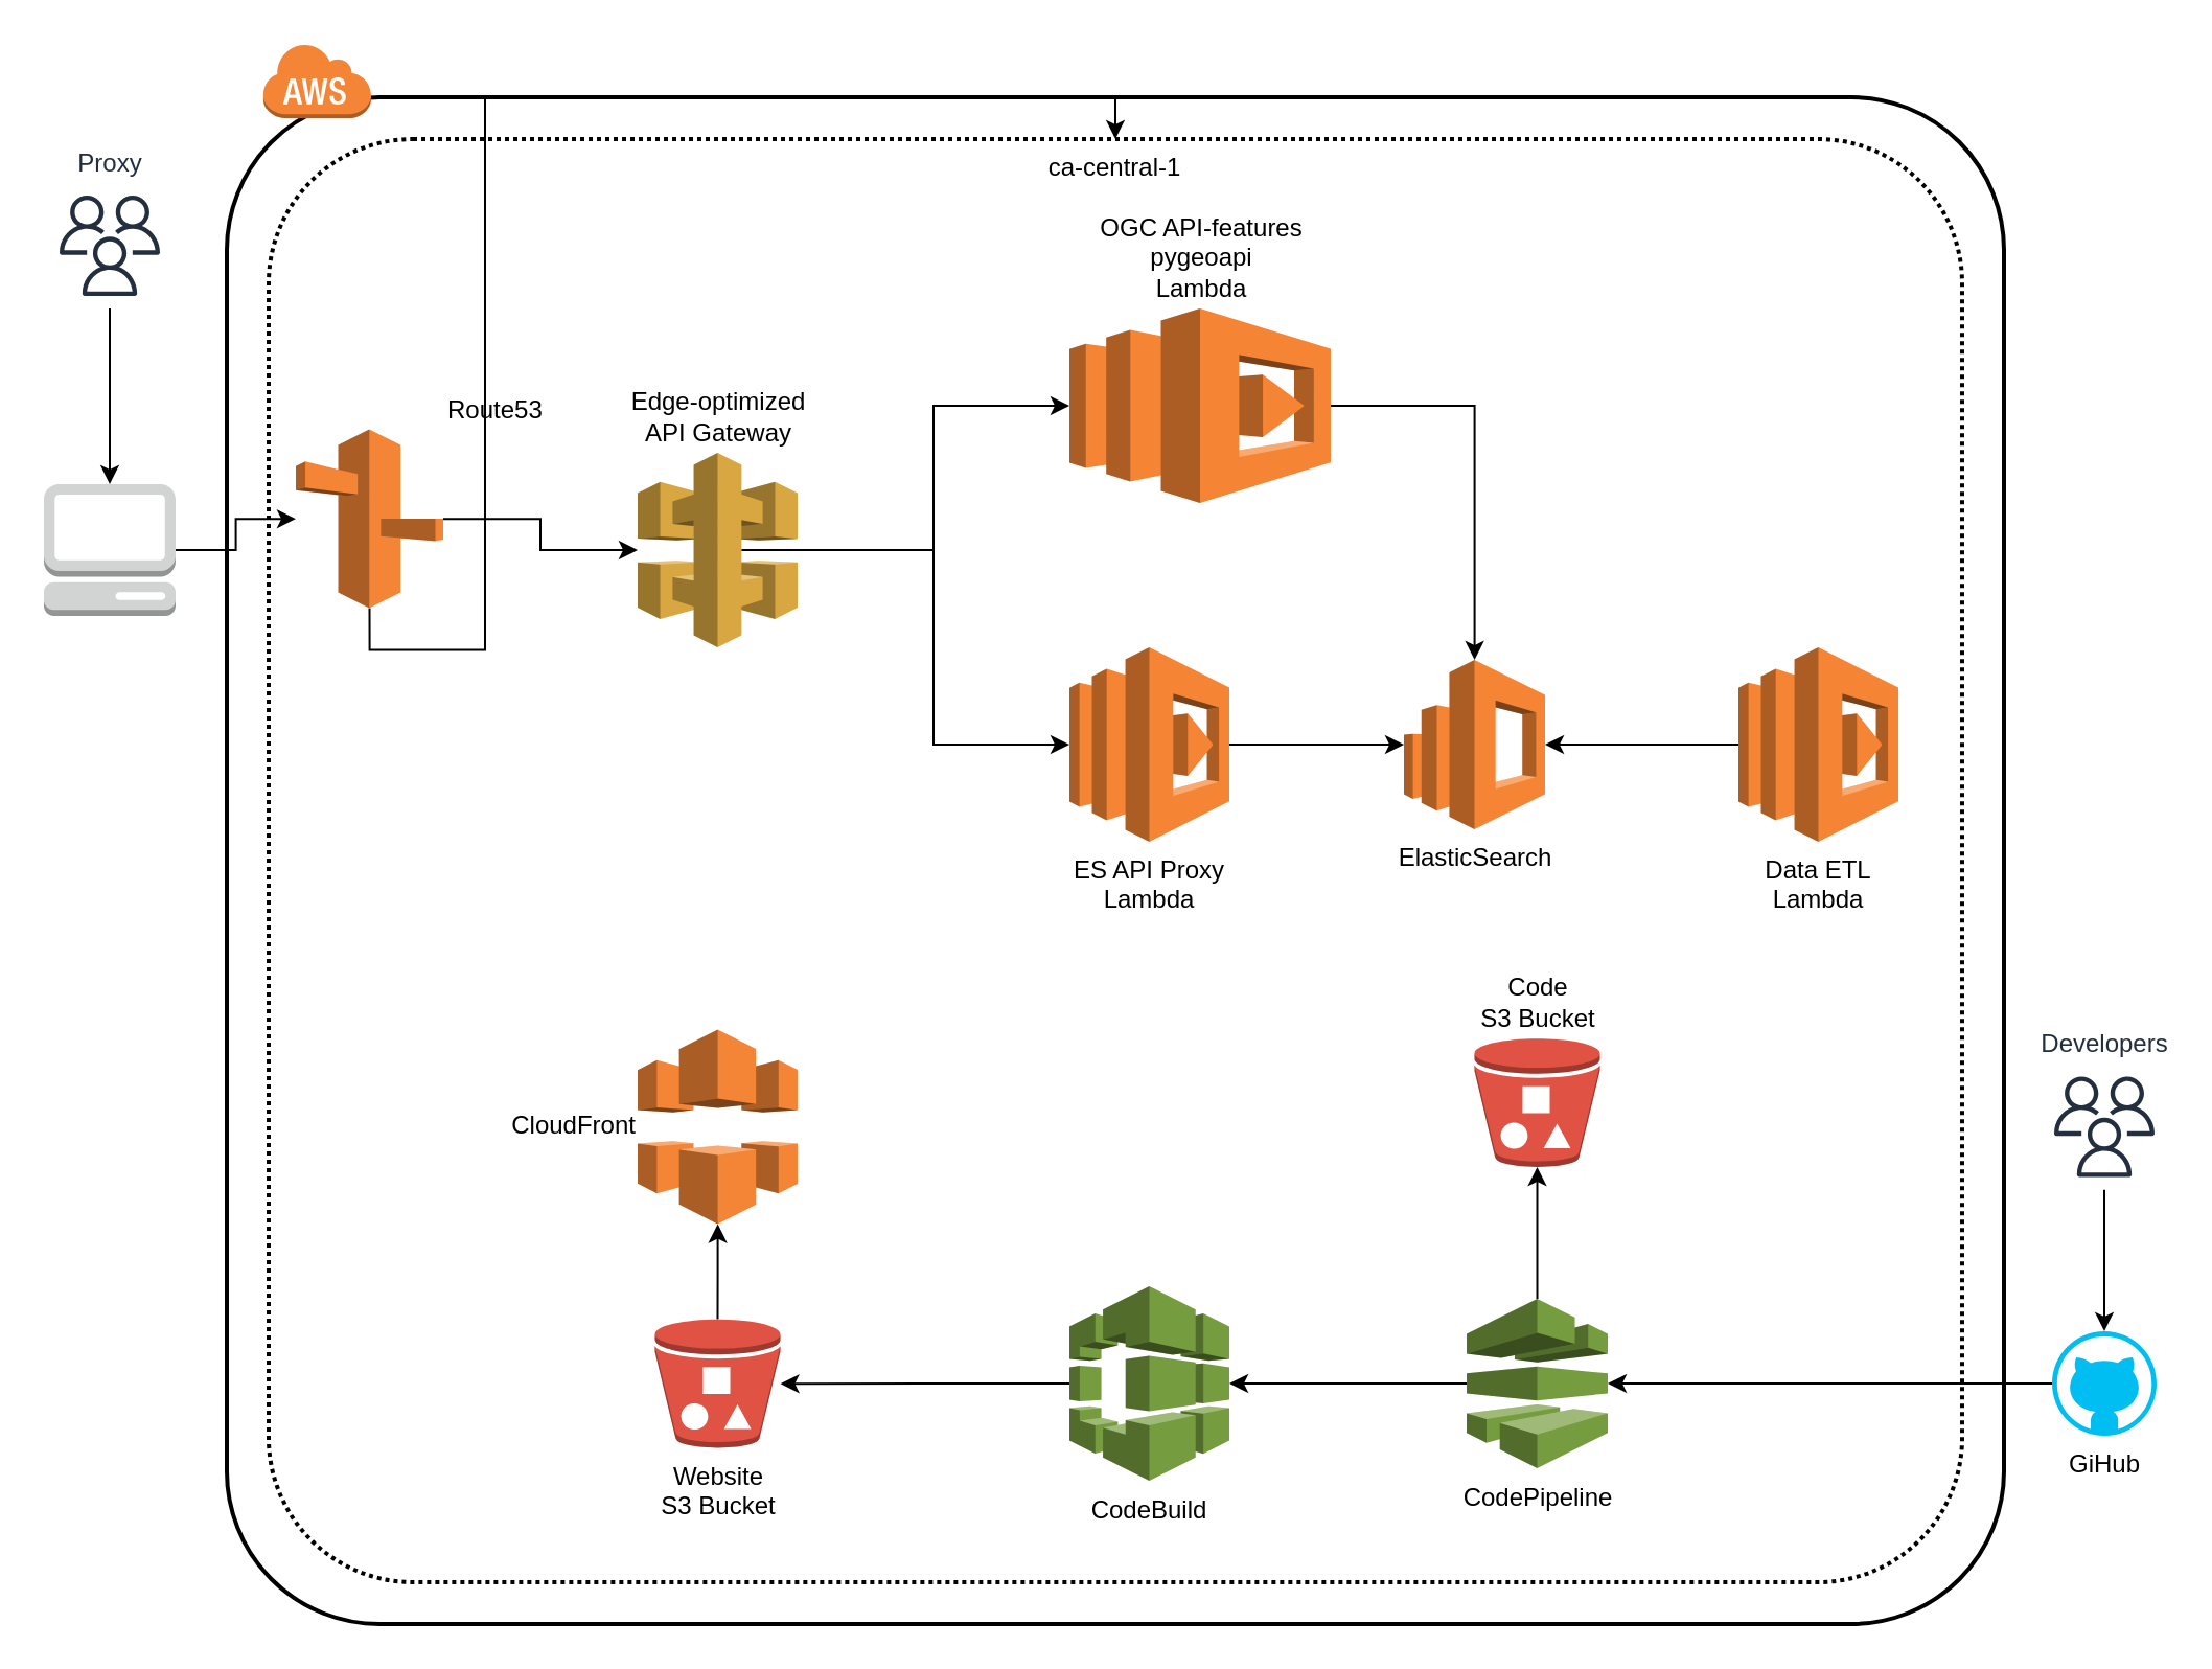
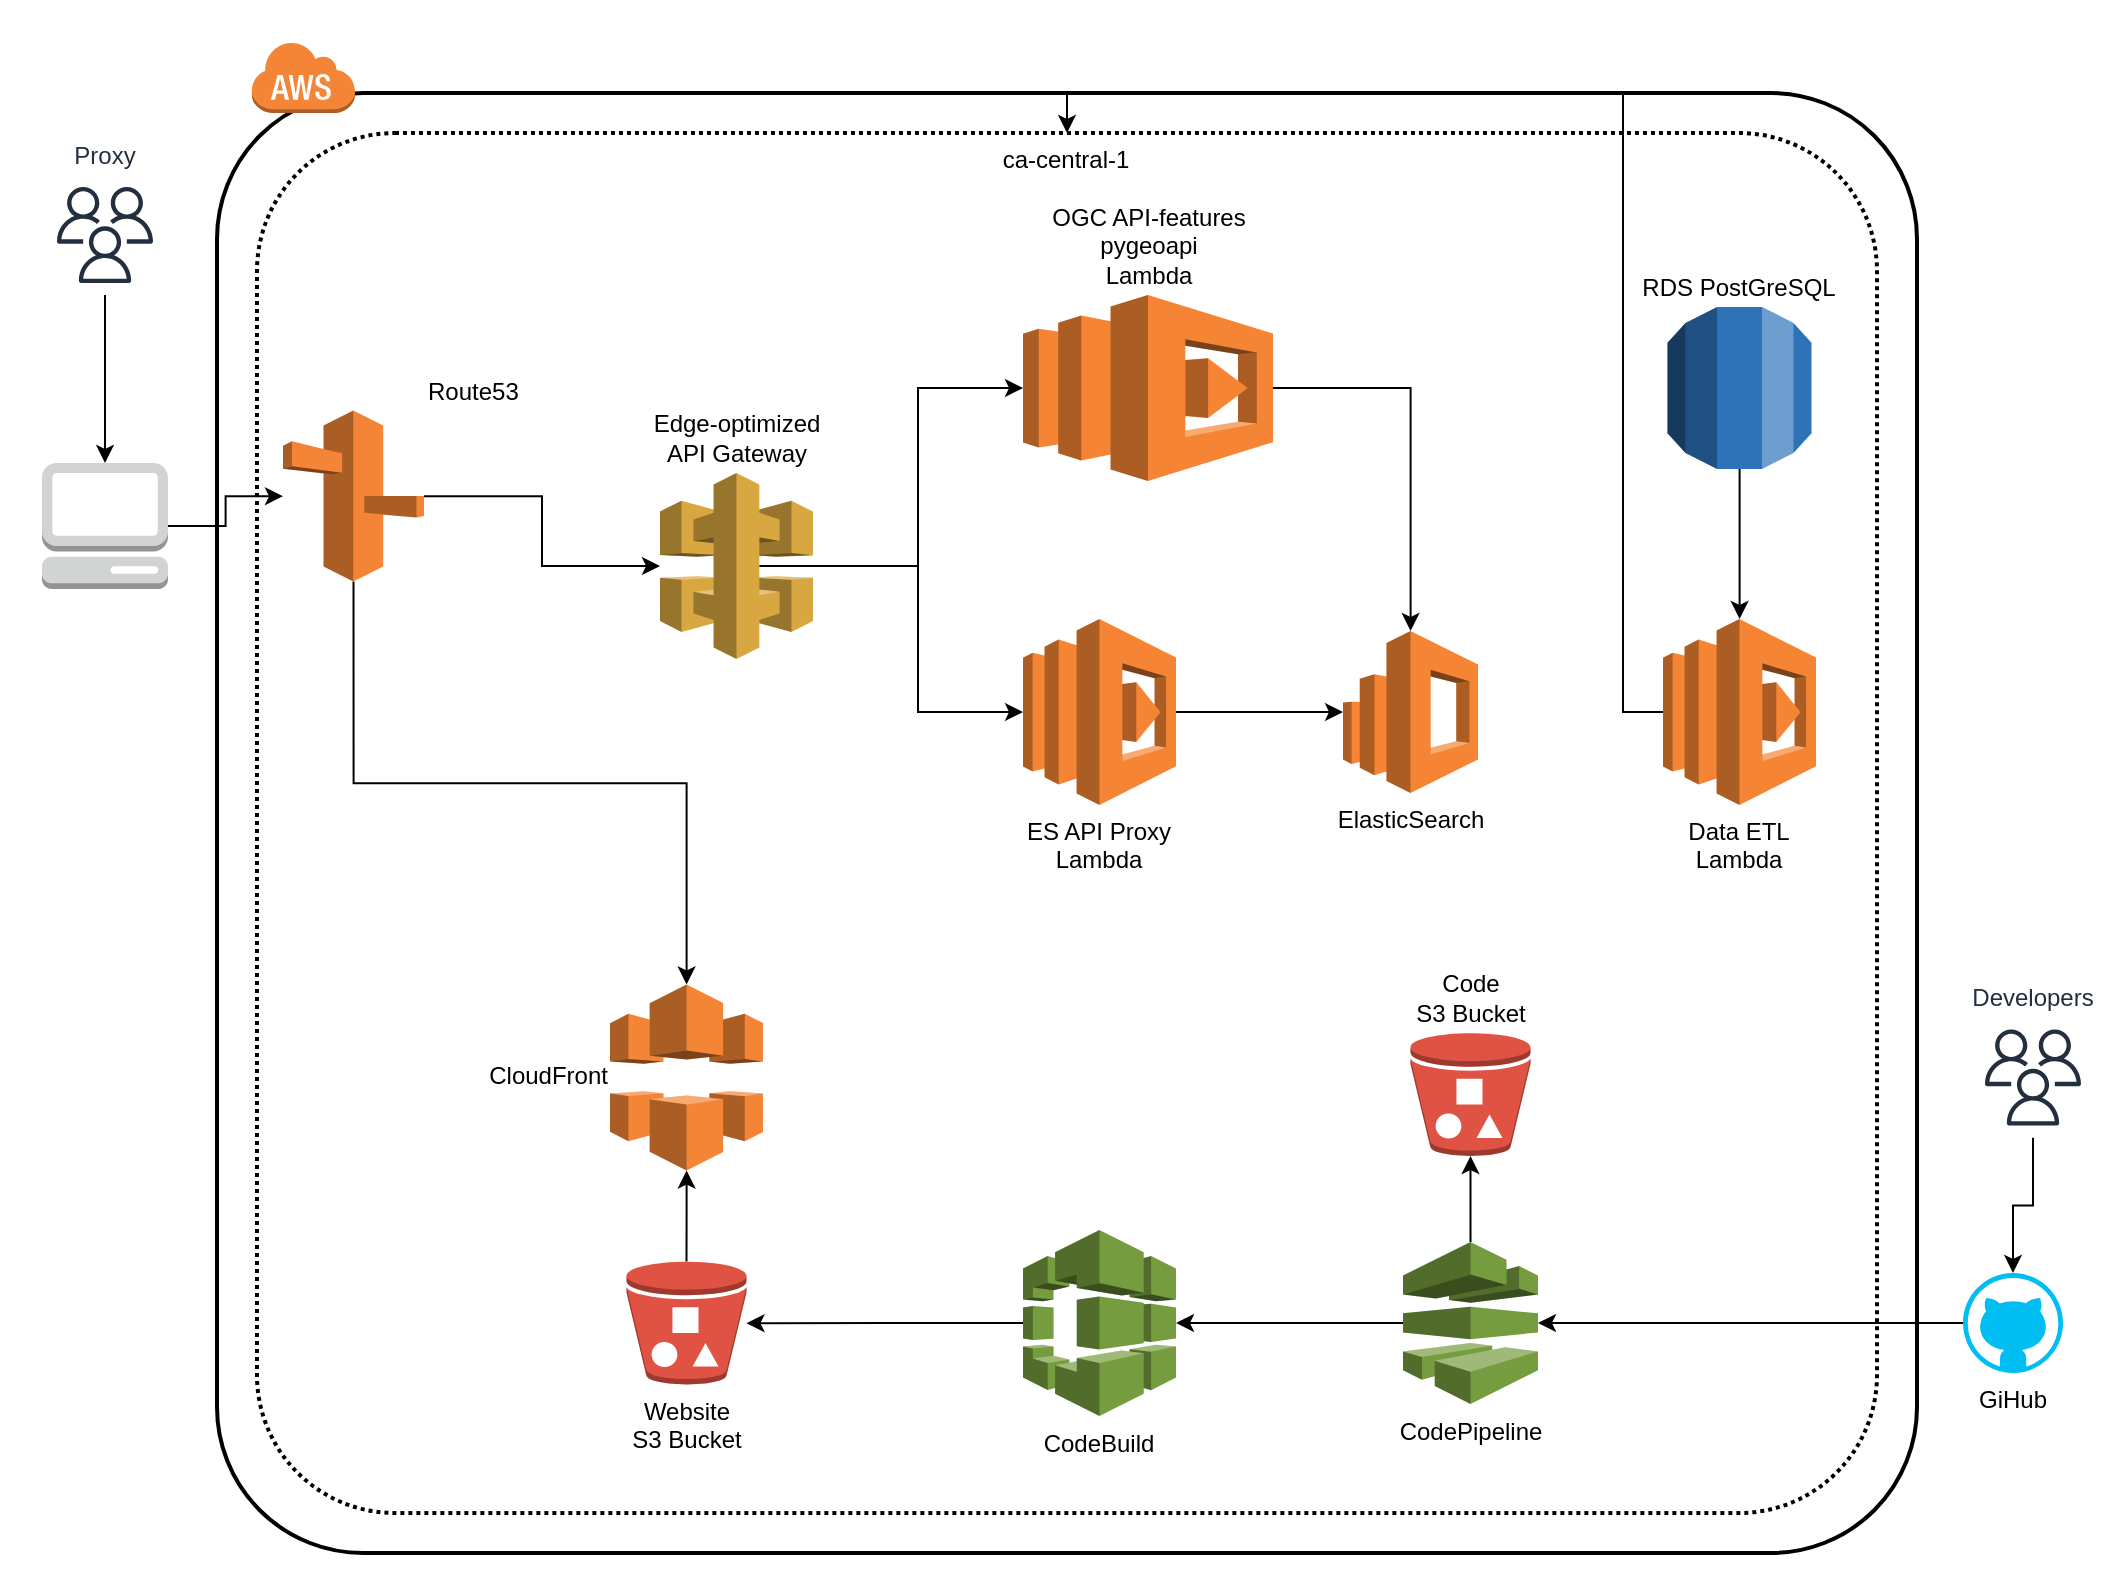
+ <mxCell id="3" value="RDS PostGreSQL" style="outlineConnect=0;dashed=0;verticalLabelPosition=top;verticalAlign=bottom;align=center;html=1;shape=mxgraph.aws3.rds;fillColor=#2E73B8;gradientColor=none;labelPosition=center;" parent="1" vertex="1"><mxGeometry x="833.25" y="153" width="72" height="81" as="geometry" /></mxCell>
- <mxCell id="13" style="edgeStyle=orthogonalEdgeStyle;rounded=0;orthogonalLoop=1;jettySize=auto;html=1;exitX=0.5;exitY=1;exitDx=0;exitDy=0;exitPerimeter=0;" parent="1" source="14" target="33" edge="1"><mxGeometry relative="1" as="geometry" /></mxCell>
+ <mxCell id="13" style="edgeStyle=orthogonalEdgeStyle;rounded=0;orthogonalLoop=1;jettySize=auto;html=1;exitX=0.5;exitY=1;exitDx=0;exitDy=0;exitPerimeter=0;" parent="1" source="14" target="22" edge="1"><mxGeometry relative="1" as="geometry" /></mxCell>
- <mxCell id="10" value="Edge-optimized&lt;br&gt;API Gateway" style="outlineConnect=0;dashed=0;verticalLabelPosition=top;verticalAlign=bottom;align=center;html=1;shape=mxgraph.aws3.api_gateway;fillColor=#D9A741;gradientColor=none;labelPosition=center;" parent="1" vertex="1"><mxGeometry x="304.5" y="216" width="76.5" height="93" as="geometry" /></mxCell>
+ <mxCell id="10" value="Edge-optimized&lt;br&gt;API Gateway" style="outlineConnect=0;dashed=0;verticalLabelPosition=top;verticalAlign=bottom;align=center;html=1;shape=mxgraph.aws3.api_gateway;fillColor=#D9A741;gradientColor=none;labelPosition=center;" parent="1" vertex="1"><mxGeometry x="329.5" y="236" width="76.5" height="93" as="geometry" /></mxCell>
+ <mxCell id="2" style="edgeStyle=orthogonalEdgeStyle;rounded=0;orthogonalLoop=1;jettySize=auto;html=1;" parent="1" source="3" target="5" edge="1"><mxGeometry relative="1" as="geometry" /></mxCell>
- <mxCell id="4" style="edgeStyle=orthogonalEdgeStyle;rounded=0;orthogonalLoop=1;jettySize=auto;html=1;exitX=0;exitY=0.5;exitDx=0;exitDy=0;exitPerimeter=0;" parent="1" source="5" target="11" edge="1"><mxGeometry relative="1" as="geometry" /></mxCell>
+ <mxCell id="4" style="edgeStyle=orthogonalEdgeStyle;rounded=0;orthogonalLoop=1;jettySize=auto;html=1;exitX=0;exitY=0.5;exitDx=0;exitDy=0;exitPerimeter=0;" parent="1" source="5" target="33" edge="1"><mxGeometry relative="1" as="geometry" /></mxCell>
- <mxCell id="30" value="Code&lt;br&gt;S3 Bucket" style="outlineConnect=0;dashed=0;verticalLabelPosition=top;verticalAlign=bottom;align=center;html=1;shape=mxgraph.aws3.bucket_with_objects;fillColor=#E05243;gradientColor=none;labelPosition=center;" parent="1" vertex="1"><mxGeometry x="704.75" y="496" width="60" height="61.5" as="geometry" /></mxCell>
+ <mxCell id="30" value="Code&lt;br&gt;S3 Bucket" style="outlineConnect=0;dashed=0;verticalLabelPosition=top;verticalAlign=bottom;align=center;html=1;shape=mxgraph.aws3.bucket_with_objects;fillColor=#E05243;gradientColor=none;labelPosition=center;" parent="1" vertex="1"><mxGeometry x="704.75" y="516" width="60" height="61.5" as="geometry" /></mxCell>
- <mxCell id="32" value="Developers" style="outlineConnect=0;fontColor=#232F3E;gradientColor=none;strokeColor=#232F3E;fillColor=#ffffff;dashed=0;verticalLabelPosition=top;verticalAlign=bottom;align=center;html=1;fontSize=12;fontStyle=0;aspect=fixed;shape=mxgraph.aws4.resourceIcon;resIcon=mxgraph.aws4.users;labelPosition=center;" parent="1" vertex="1"><mxGeometry x="976" y="508.25" width="60" height="60" as="geometry" /></mxCell>
+ <mxCell id="32" value="Developers" style="outlineConnect=0;fontColor=#232F3E;gradientColor=none;strokeColor=#232F3E;fillColor=#ffffff;dashed=0;verticalLabelPosition=top;verticalAlign=bottom;align=center;html=1;fontSize=12;fontStyle=0;aspect=fixed;shape=mxgraph.aws4.resourceIcon;resIcon=mxgraph.aws4.users;labelPosition=center;" parent="1" vertex="1"><mxGeometry x="986" y="508.25" width="60" height="60" as="geometry" /></mxCell>
